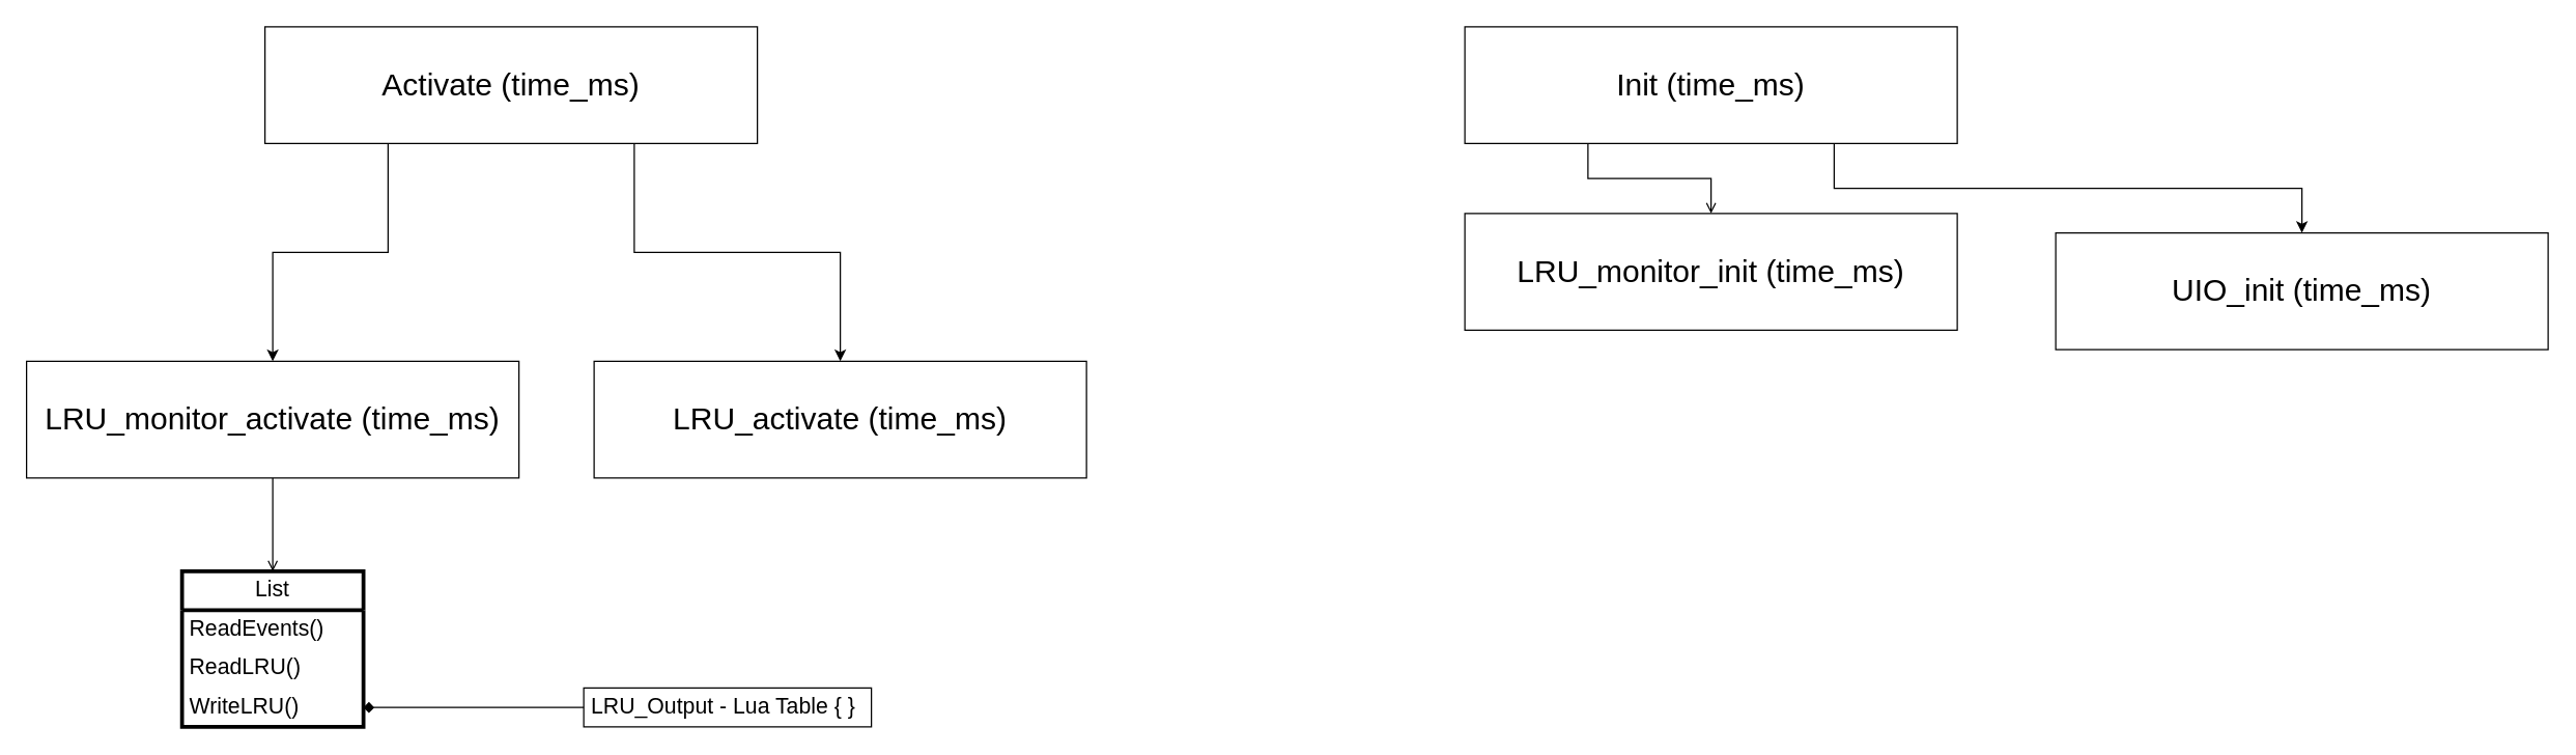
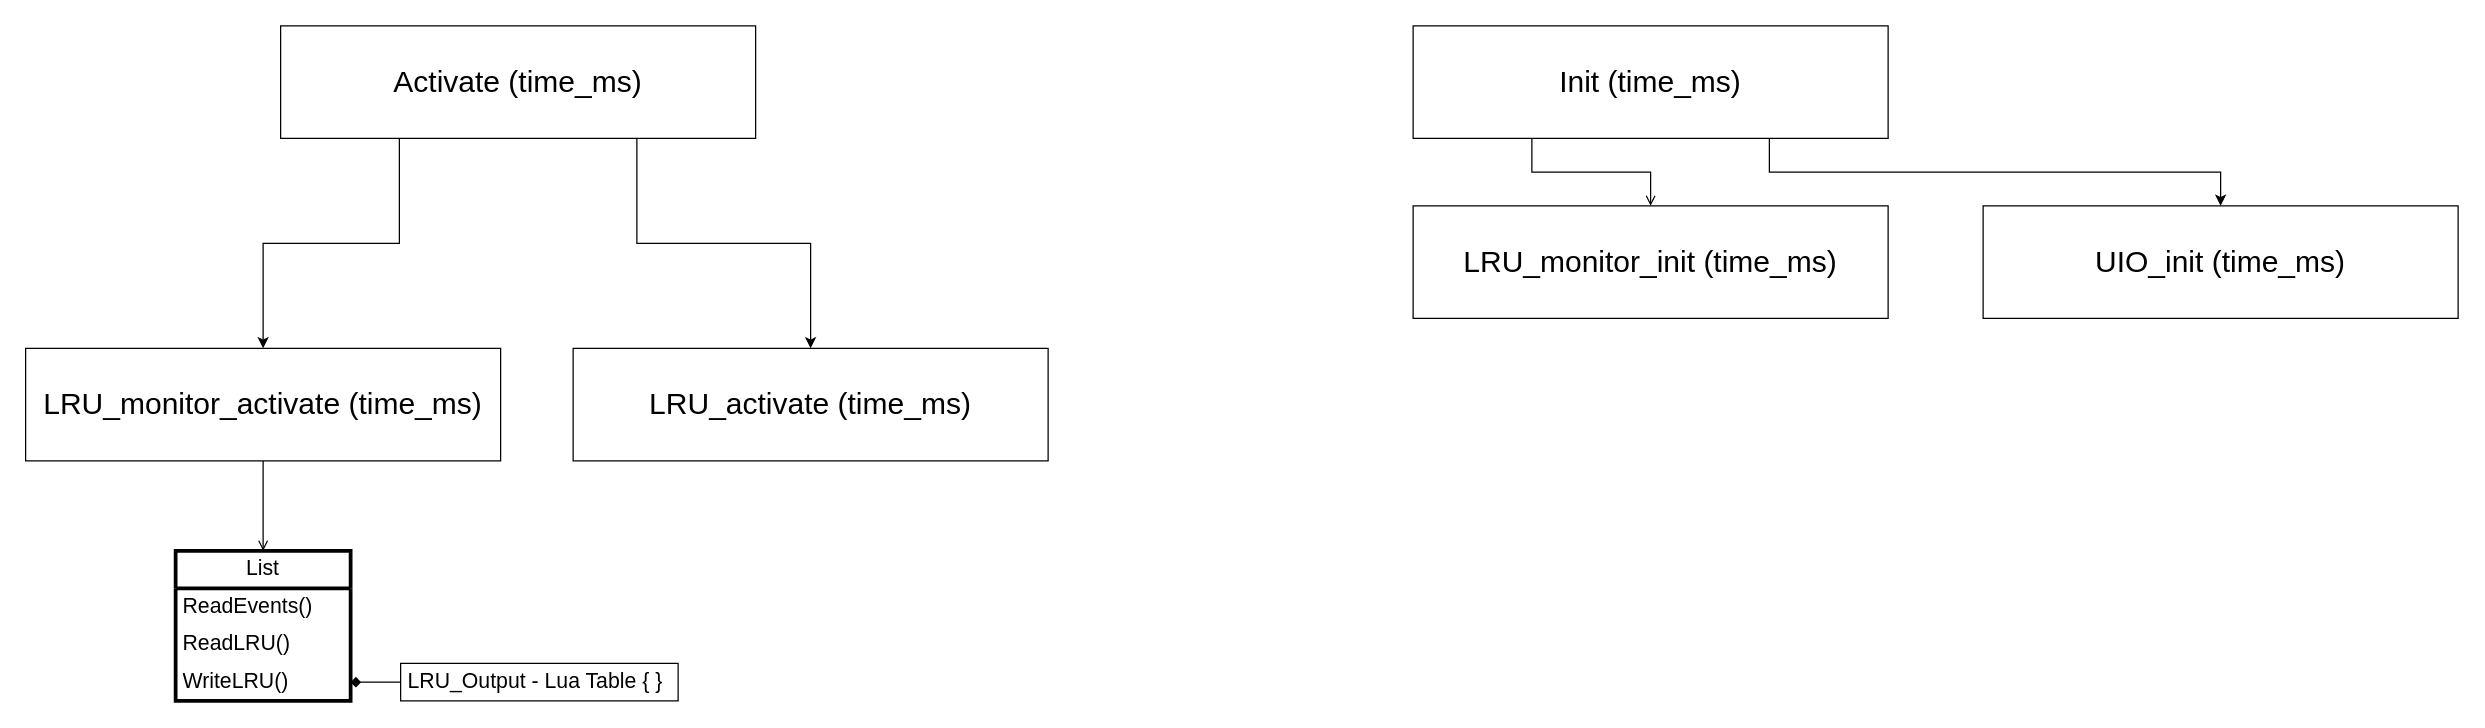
- <mxCell id="4" value="&lt;font style=&quot;font-size: 24px;&quot;&gt;Activate (time_ms)&lt;/font&gt;" style="text;html=1;strokeColor=default;fillColor=none;align=center;verticalAlign=middle;whiteSpace=wrap;rounded=0;" vertex="1" parent="1"><mxGeometry x="204" y="20" width="380" height="90" as="geometry" /></mxCell>
+ <mxCell id="4" value="&lt;font style=&quot;font-size: 24px;&quot;&gt;Activate (time_ms)&lt;/font&gt;" style="text;html=1;strokeColor=default;fillColor=none;align=center;verticalAlign=middle;whiteSpace=wrap;rounded=0;" vertex="1" parent="1"><mxGeometry x="224" y="20" width="380" height="90" as="geometry" /></mxCell>
- <mxCell id="12" value="&lt;font style=&quot;font-size: 24px;&quot;&gt;UIO_init (time_ms)&lt;/font&gt;" style="text;html=1;strokeColor=default;fillColor=none;align=center;verticalAlign=middle;whiteSpace=wrap;rounded=0;" vertex="1" parent="1"><mxGeometry x="1586" y="179" width="380" height="90" as="geometry" /></mxCell>
+ <mxCell id="12" value="&lt;font style=&quot;font-size: 24px;&quot;&gt;UIO_init (time_ms)&lt;/font&gt;" style="text;html=1;strokeColor=default;fillColor=none;align=center;verticalAlign=middle;whiteSpace=wrap;rounded=0;" vertex="1" parent="1"><mxGeometry x="1586" y="164" width="380" height="90" as="geometry" /></mxCell>
- <mxCell id="18" value="LRU_Output - Lua Table { }" style="text;strokeColor=default;fillColor=none;align=left;verticalAlign=middle;spacingLeft=4;spacingRight=4;overflow=hidden;points=[[0,0.5],[1,0.5]];portConstraint=eastwest;rotatable=0;whiteSpace=wrap;html=1;fontSize=17;" vertex="1" parent="1"><mxGeometry x="450" y="530" width="222" height="30" as="geometry" /></mxCell>
+ <mxCell id="18" value="LRU_Output - Lua Table { }" style="text;strokeColor=default;fillColor=none;align=left;verticalAlign=middle;spacingLeft=4;spacingRight=4;overflow=hidden;points=[[0,0.5],[1,0.5]];portConstraint=eastwest;rotatable=0;whiteSpace=wrap;html=1;fontSize=17;" vertex="1" parent="1"><mxGeometry x="320" y="530" width="222" height="30" as="geometry" /></mxCell>
